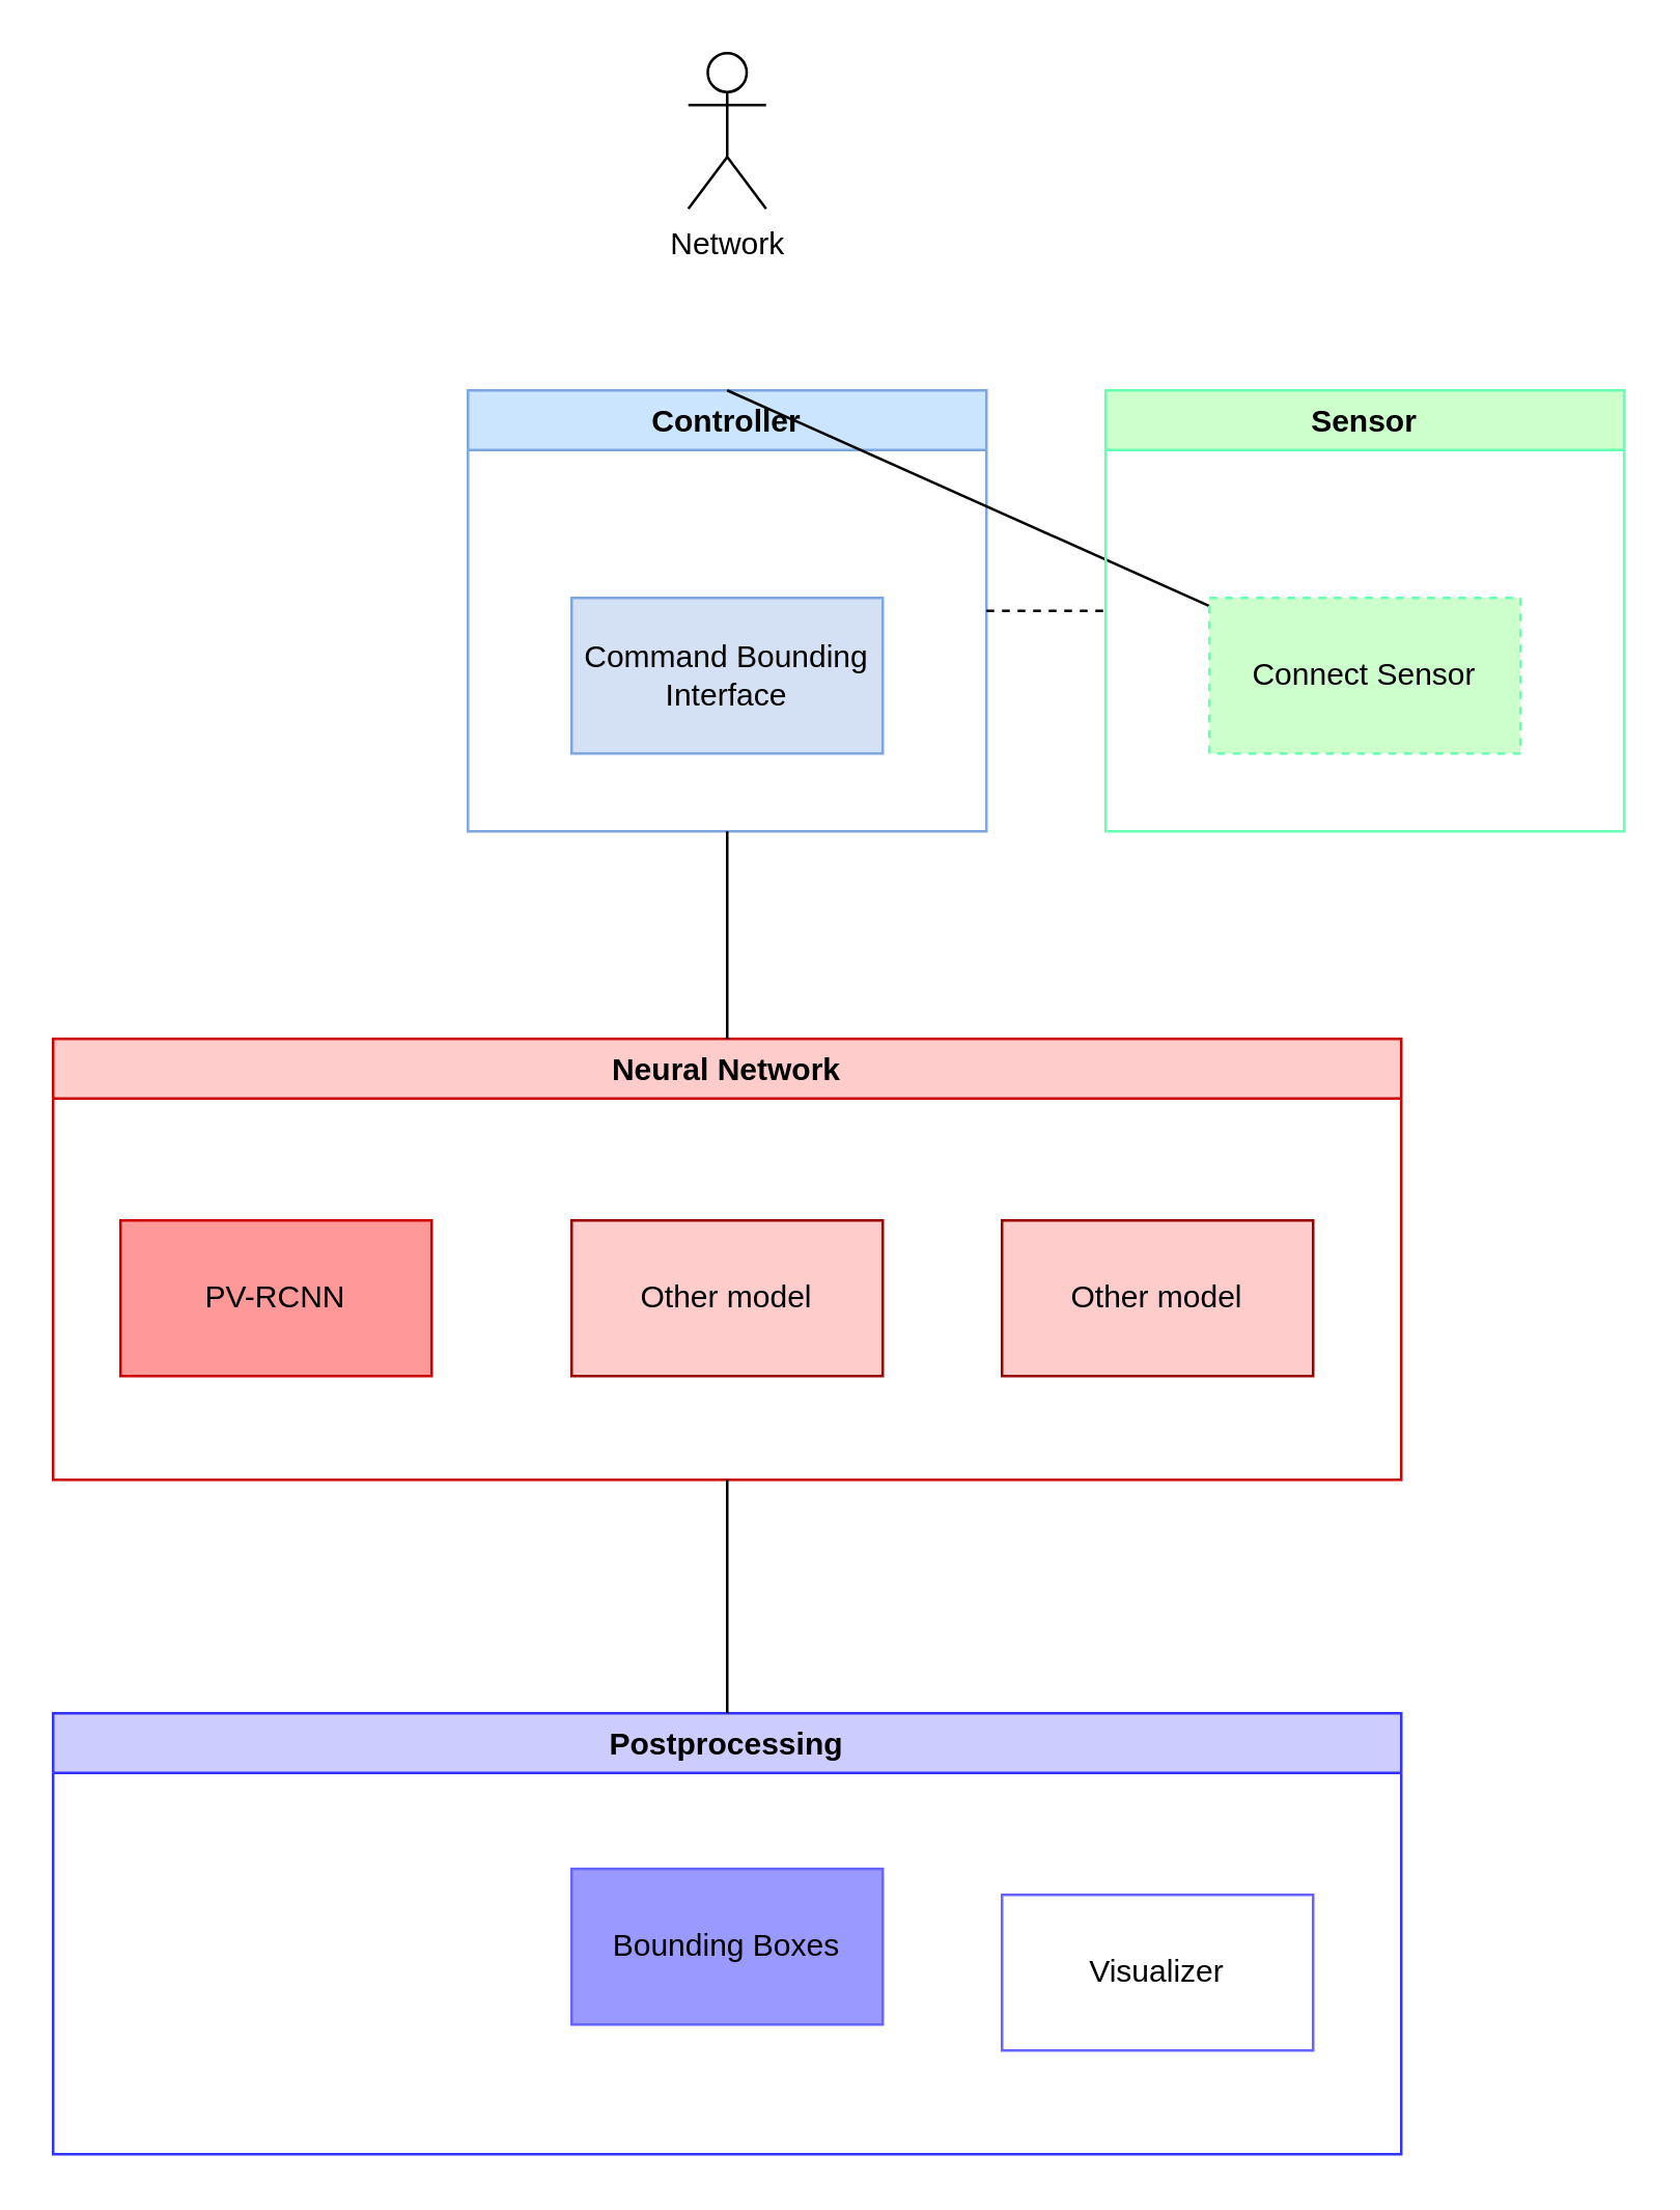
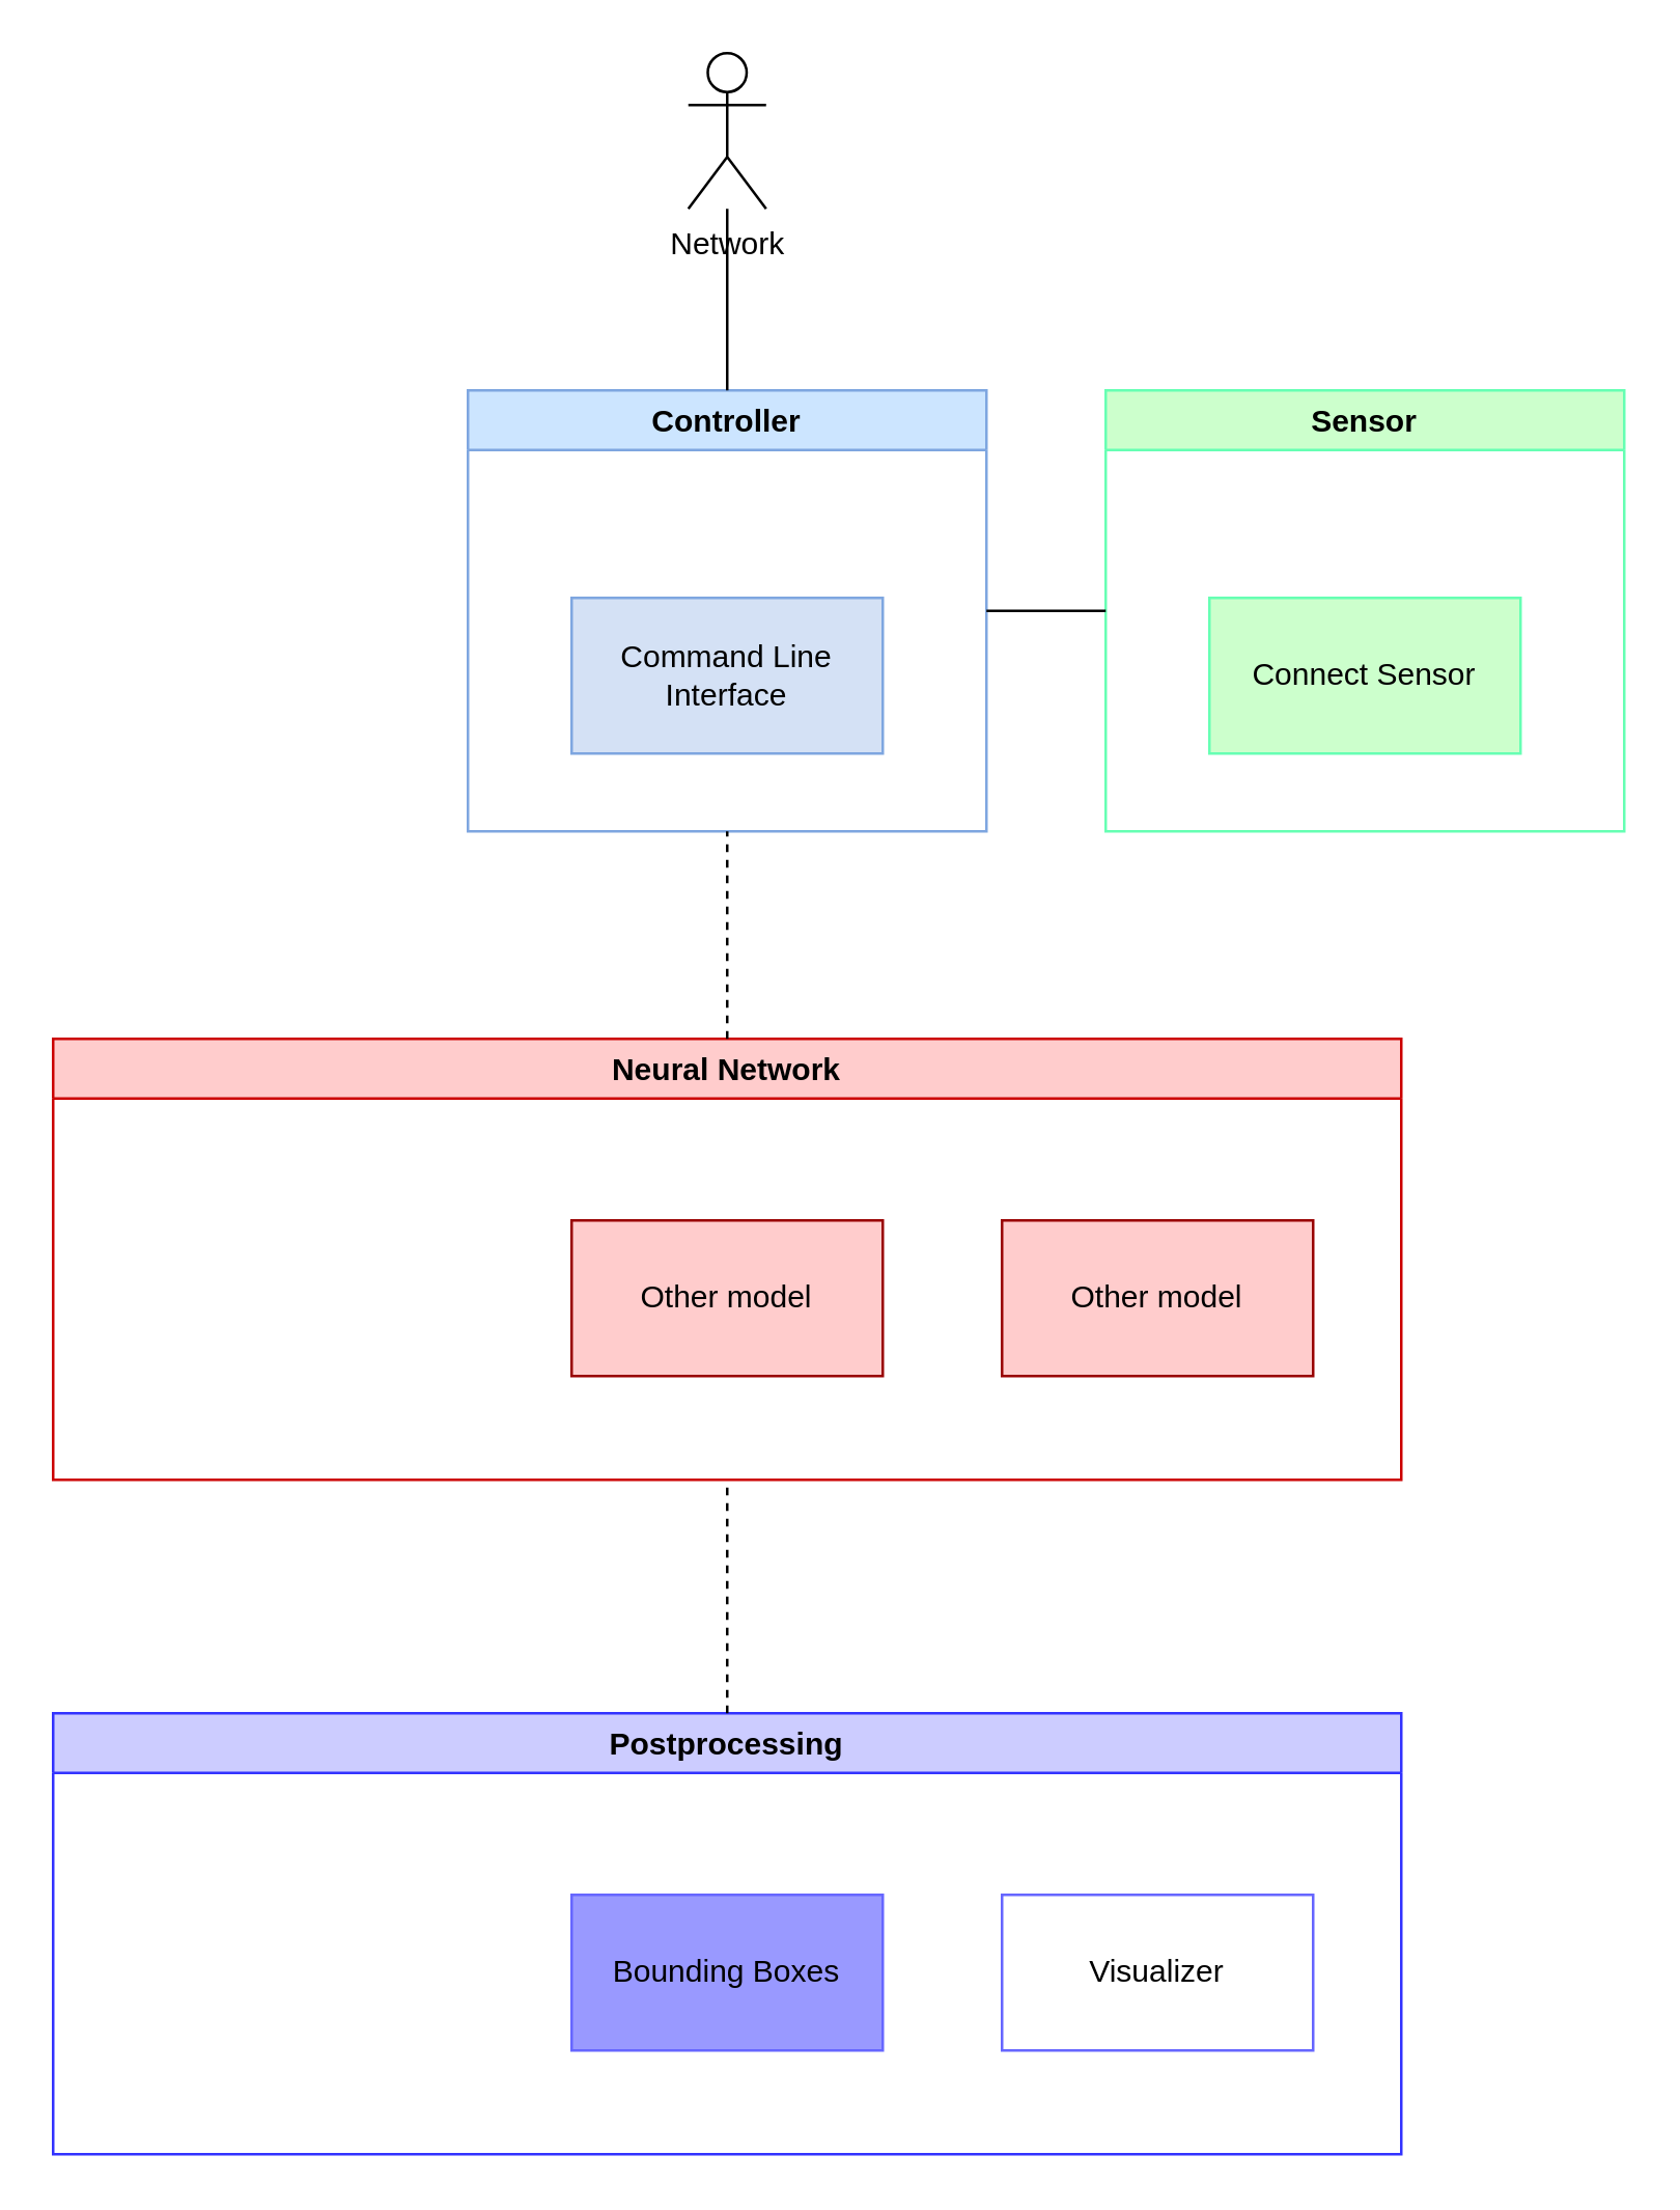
- <mxCell id="5" value="" style="endArrow=none;html=1;rounded=0;exitX=0.5;exitY=0;exitDx=0;exitDy=0;" edge="1" parent="1" source="3" target="7"><mxGeometry width="50" height="50" relative="1" as="geometry"><mxPoint x="256" y="330" as="sourcePoint" /><mxPoint x="306" y="280" as="targetPoint" /></mxGeometry></mxCell>
+ <mxCell id="5" value="" style="endArrow=none;html=1;rounded=0;exitX=0.5;exitY=0;exitDx=0;exitDy=0;" edge="1" parent="1" source="3" target="2"><mxGeometry width="50" height="50" relative="1" as="geometry"><mxPoint x="256" y="330" as="sourcePoint" /><mxPoint x="306" y="280" as="targetPoint" /></mxGeometry></mxCell>
- <mxCell id="8" value="" style="endArrow=none;html=1;rounded=0;exitX=1;exitY=0.5;exitDx=0;exitDy=0;entryX=0;entryY=0.5;entryDx=0;entryDy=0;dashed=1;" edge="1" parent="1" source="3" target="6"><mxGeometry width="50" height="50" relative="1" as="geometry"><mxPoint x="256" y="330" as="sourcePoint" /><mxPoint x="306" y="280" as="targetPoint" /></mxGeometry></mxCell>
+ <mxCell id="8" value="" style="endArrow=none;html=1;rounded=0;exitX=1;exitY=0.5;exitDx=0;exitDy=0;entryX=0;entryY=0.5;entryDx=0;entryDy=0;" edge="1" parent="1" source="3" target="6"><mxGeometry width="50" height="50" relative="1" as="geometry"><mxPoint x="256" y="330" as="sourcePoint" /><mxPoint x="306" y="280" as="targetPoint" /></mxGeometry></mxCell>
- <mxCell id="4" value="Command Bounding Interface" style="rounded=0;whiteSpace=wrap;html=1;strokeColor=#7EA6E0;fillColor=#D4E1F5;" vertex="1" parent="3"><mxGeometry x="40" y="80" width="120" height="60" as="geometry" /></mxCell>
+ <mxCell id="4" value="Command Line Interface" style="rounded=0;whiteSpace=wrap;html=1;strokeColor=#7EA6E0;fillColor=#D4E1F5;" vertex="1" parent="3"><mxGeometry x="40" y="80" width="120" height="60" as="geometry" /></mxCell>
- <mxCell id="7" value="Connect Sensor" style="rounded=0;whiteSpace=wrap;html=1;strokeColor=#66FFB3;fillColor=#CCFFCC;dashed=1;" vertex="1" parent="6"><mxGeometry x="40" y="80" width="120" height="60" as="geometry" /></mxCell>
+ <mxCell id="7" value="Connect Sensor" style="rounded=0;whiteSpace=wrap;html=1;strokeColor=#66FFB3;fillColor=#CCFFCC;" vertex="1" parent="6"><mxGeometry x="40" y="80" width="120" height="60" as="geometry" /></mxCell>
- <mxCell id="13" value="" style="endArrow=none;html=1;rounded=0;entryX=0.5;entryY=1;entryDx=0;entryDy=0;exitX=0.5;exitY=0;exitDx=0;exitDy=0;" edge="1" parent="1" source="9" target="3"><mxGeometry width="50" height="50" relative="1" as="geometry"><mxPoint x="256" y="330" as="sourcePoint" /><mxPoint x="306" y="280" as="targetPoint" /></mxGeometry></mxCell>
+ <mxCell id="13" value="" style="endArrow=none;html=1;rounded=0;entryX=0.5;entryY=1;entryDx=0;entryDy=0;exitX=0.5;exitY=0;exitDx=0;exitDy=0;dashed=1;" edge="1" parent="1" source="9" target="3"><mxGeometry width="50" height="50" relative="1" as="geometry"><mxPoint x="256" y="330" as="sourcePoint" /><mxPoint x="306" y="280" as="targetPoint" /></mxGeometry></mxCell>
- <mxCell id="10" value="PV-RCNN" style="rounded=0;whiteSpace=wrap;html=1;strokeColor=#CC0000;fillColor=#FF9999;" vertex="1" parent="9"><mxGeometry x="26" y="70" width="120" height="60" as="geometry" /></mxCell>
- <mxCell id="17" value="" style="endArrow=none;html=1;rounded=0;entryX=0.5;entryY=1;entryDx=0;entryDy=0;exitX=0.5;exitY=0;exitDx=0;exitDy=0;" edge="1" parent="1" source="14" target="9"><mxGeometry width="50" height="50" relative="1" as="geometry"><mxPoint x="290" y="410" as="sourcePoint" /><mxPoint x="290" y="330" as="targetPoint" /></mxGeometry></mxCell>
+ <mxCell id="17" value="" style="endArrow=none;html=1;rounded=0;entryX=0.5;entryY=1;entryDx=0;entryDy=0;exitX=0.5;exitY=0;exitDx=0;exitDy=0;dashed=1;" edge="1" parent="1" source="14" target="9"><mxGeometry width="50" height="50" relative="1" as="geometry"><mxPoint x="290" y="410" as="sourcePoint" /><mxPoint x="290" y="330" as="targetPoint" /></mxGeometry></mxCell>
- <mxCell id="15" value="Bounding Boxes" style="rounded=0;whiteSpace=wrap;html=1;strokeColor=#6666FF;fillColor=#9999FF;" vertex="1" parent="14"><mxGeometry x="200" y="60" width="120" height="60" as="geometry" /></mxCell>
+ <mxCell id="15" value="Bounding Boxes" style="rounded=0;whiteSpace=wrap;html=1;strokeColor=#6666FF;fillColor=#9999FF;" vertex="1" parent="14"><mxGeometry x="200" y="70" width="120" height="60" as="geometry" /></mxCell>
